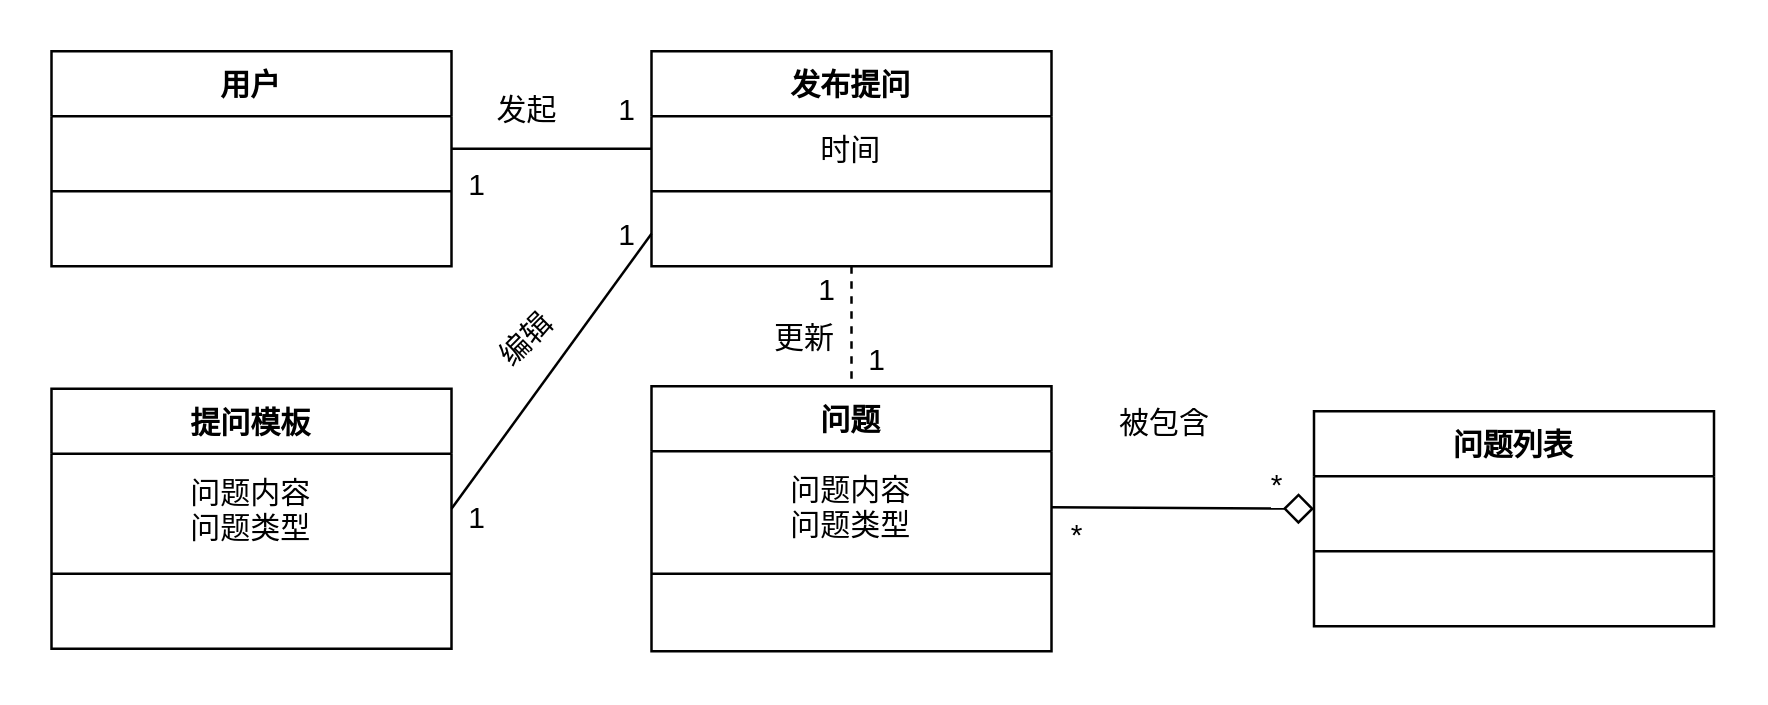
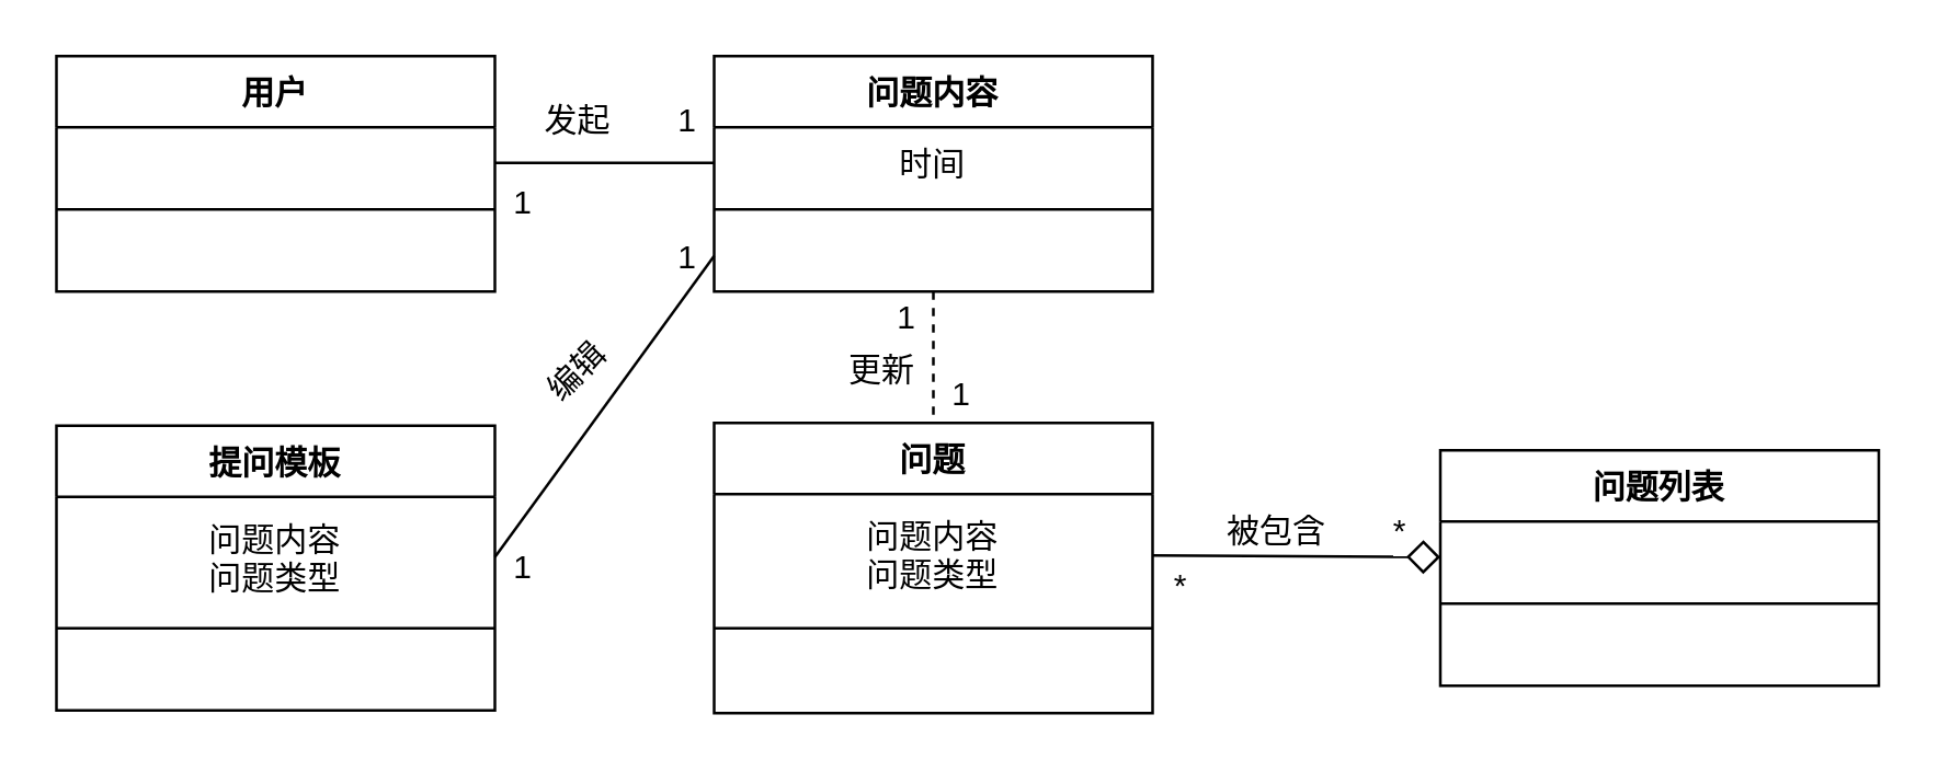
- <mxCell id="18" value="发布提问" style="swimlane;fontStyle=1;align=center;verticalAlign=top;childLayout=stackLayout;horizontal=1;startSize=26;horizontalStack=0;resizeParent=1;resizeParentMax=0;resizeLast=0;collapsible=1;marginBottom=0;" vertex="1" parent="1"><mxGeometry x="260" y="20" width="160" height="86" as="geometry" /></mxCell>
+ <mxCell id="18" value="问题内容" style="swimlane;fontStyle=1;align=center;verticalAlign=top;childLayout=stackLayout;horizontal=1;startSize=26;horizontalStack=0;resizeParent=1;resizeParentMax=0;resizeLast=0;collapsible=1;marginBottom=0;" vertex="1" parent="1"><mxGeometry x="260" y="20" width="160" height="86" as="geometry" /></mxCell>
- <mxCell id="8" value="被包含" style="text;html=1;align=center;verticalAlign=middle;resizable=0;points=[];autosize=1;" vertex="1" parent="1"><mxGeometry x="440" y="159" width="50" height="20" as="geometry" /></mxCell>
+ <mxCell id="8" value="被包含" style="text;html=1;align=center;verticalAlign=middle;resizable=0;points=[];autosize=1;" vertex="1" parent="1"><mxGeometry x="440" y="184" width="50" height="20" as="geometry" /></mxCell>
